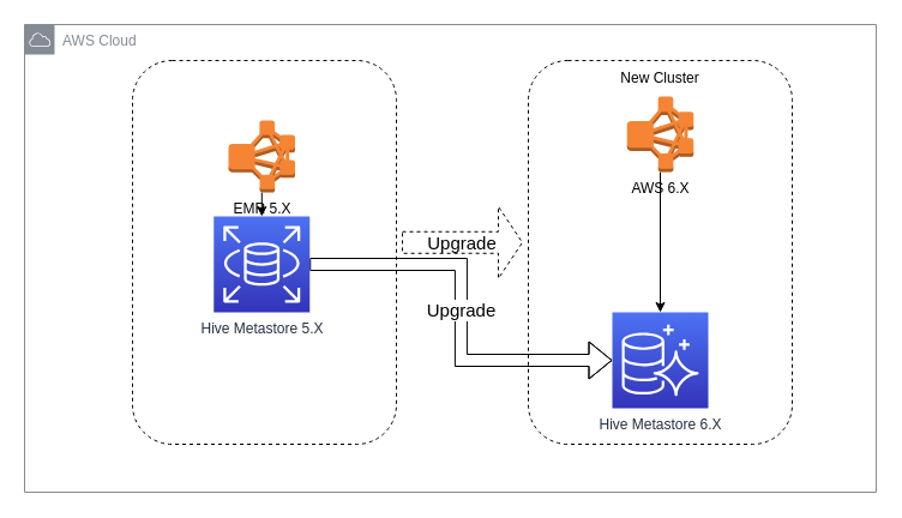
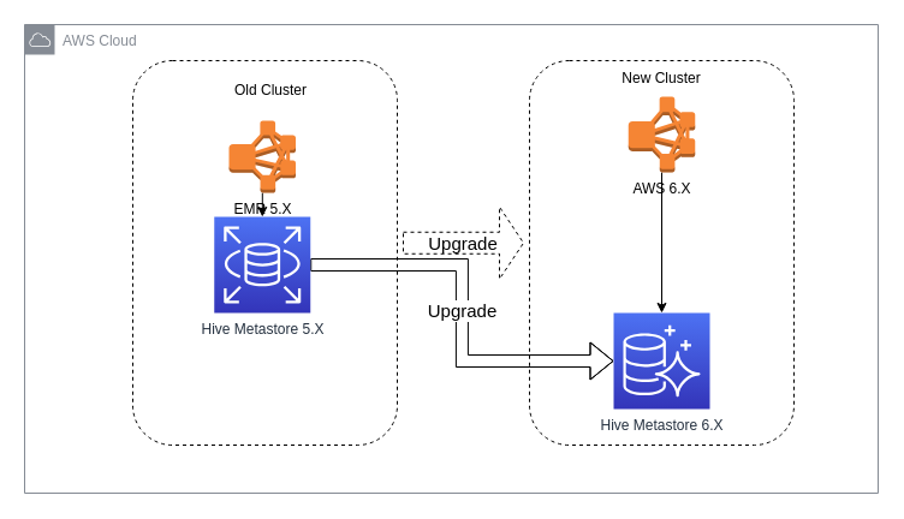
+ <mxCell id="12" value="Old Cluster" style="text;html=1;strokeColor=none;fillColor=none;align=center;verticalAlign=middle;whiteSpace=wrap;rounded=0;" parent="1" vertex="1"><mxGeometry x="190" y="60" width="70" height="30" as="geometry" /></mxCell>
